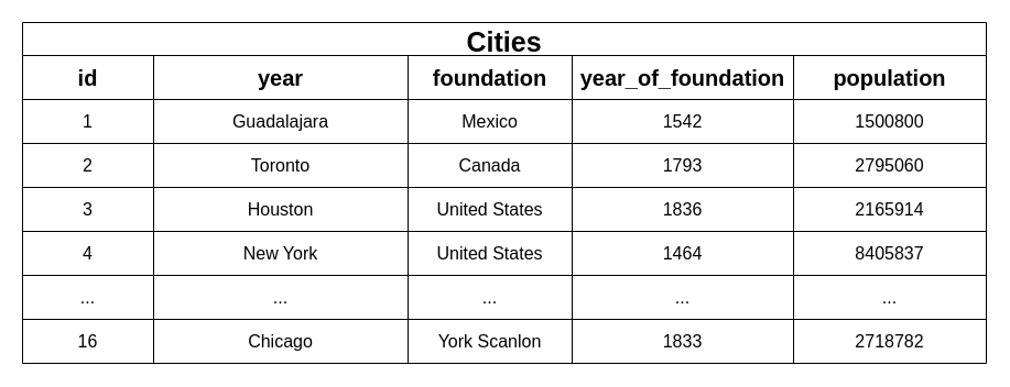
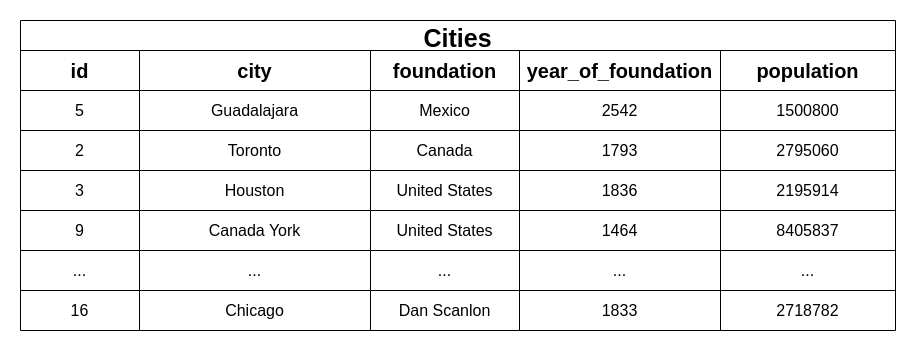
- <mxCell id="5" value="&lt;b&gt;&lt;font style=&quot;font-size: 20px;&quot;&gt;year&lt;/font&gt;&lt;/b&gt;" style="shape=partialRectangle;html=1;whiteSpace=wrap;connectable=0;strokeColor=inherit;overflow=hidden;fillColor=none;top=0;left=0;bottom=0;right=0;pointerEvents=1;fontSize=16;" vertex="1" parent="3"><mxGeometry x="119" width="231" height="40" as="geometry"><mxRectangle width="231" height="40" as="alternateBounds" /></mxGeometry></mxCell>
+ <mxCell id="5" value="&lt;b&gt;&lt;font style=&quot;font-size: 20px;&quot;&gt;city&lt;/font&gt;&lt;/b&gt;" style="shape=partialRectangle;html=1;whiteSpace=wrap;connectable=0;strokeColor=inherit;overflow=hidden;fillColor=none;top=0;left=0;bottom=0;right=0;pointerEvents=1;fontSize=16;" vertex="1" parent="3"><mxGeometry x="119" width="231" height="40" as="geometry"><mxRectangle width="231" height="40" as="alternateBounds" /></mxGeometry></mxCell>
- <mxCell id="10" value="1" style="shape=partialRectangle;html=1;whiteSpace=wrap;connectable=0;strokeColor=inherit;overflow=hidden;fillColor=none;top=0;left=0;bottom=0;right=0;pointerEvents=1;fontSize=16;" vertex="1" parent="9"><mxGeometry width="119" height="40" as="geometry"><mxRectangle width="119" height="40" as="alternateBounds" /></mxGeometry></mxCell>
+ <mxCell id="10" value="5" style="shape=partialRectangle;html=1;whiteSpace=wrap;connectable=0;strokeColor=inherit;overflow=hidden;fillColor=none;top=0;left=0;bottom=0;right=0;pointerEvents=1;fontSize=16;" vertex="1" parent="9"><mxGeometry width="119" height="40" as="geometry"><mxRectangle width="119" height="40" as="alternateBounds" /></mxGeometry></mxCell>
- <mxCell id="13" value="1542" style="shape=partialRectangle;html=1;whiteSpace=wrap;connectable=0;strokeColor=inherit;overflow=hidden;fillColor=none;top=0;left=0;bottom=0;right=0;pointerEvents=1;fontSize=16;" vertex="1" parent="9"><mxGeometry x="499" width="201" height="40" as="geometry"><mxRectangle width="201" height="40" as="alternateBounds" /></mxGeometry></mxCell>
+ <mxCell id="13" value="2542" style="shape=partialRectangle;html=1;whiteSpace=wrap;connectable=0;strokeColor=inherit;overflow=hidden;fillColor=none;top=0;left=0;bottom=0;right=0;pointerEvents=1;fontSize=16;" vertex="1" parent="9"><mxGeometry x="499" width="201" height="40" as="geometry"><mxRectangle width="201" height="40" as="alternateBounds" /></mxGeometry></mxCell>
- <mxCell id="26" value="2165914" style="shape=partialRectangle;html=1;whiteSpace=wrap;connectable=0;strokeColor=inherit;overflow=hidden;fillColor=none;top=0;left=0;bottom=0;right=0;pointerEvents=1;fontSize=16;" vertex="1" parent="21"><mxGeometry x="700" width="175" height="40" as="geometry"><mxRectangle width="175" height="40" as="alternateBounds" /></mxGeometry></mxCell>
+ <mxCell id="26" value="2195914" style="shape=partialRectangle;html=1;whiteSpace=wrap;connectable=0;strokeColor=inherit;overflow=hidden;fillColor=none;top=0;left=0;bottom=0;right=0;pointerEvents=1;fontSize=16;" vertex="1" parent="21"><mxGeometry x="700" width="175" height="40" as="geometry"><mxRectangle width="175" height="40" as="alternateBounds" /></mxGeometry></mxCell>
- <mxCell id="28" value="4" style="shape=partialRectangle;html=1;whiteSpace=wrap;connectable=0;strokeColor=inherit;overflow=hidden;fillColor=none;top=0;left=0;bottom=0;right=0;pointerEvents=1;fontSize=16;" vertex="1" parent="27"><mxGeometry width="119" height="40" as="geometry"><mxRectangle width="119" height="40" as="alternateBounds" /></mxGeometry></mxCell>
+ <mxCell id="28" value="9" style="shape=partialRectangle;html=1;whiteSpace=wrap;connectable=0;strokeColor=inherit;overflow=hidden;fillColor=none;top=0;left=0;bottom=0;right=0;pointerEvents=1;fontSize=16;" vertex="1" parent="27"><mxGeometry width="119" height="40" as="geometry"><mxRectangle width="119" height="40" as="alternateBounds" /></mxGeometry></mxCell>
- <mxCell id="29" value="New York" style="shape=partialRectangle;html=1;whiteSpace=wrap;connectable=0;strokeColor=inherit;overflow=hidden;fillColor=none;top=0;left=0;bottom=0;right=0;pointerEvents=1;fontSize=16;" vertex="1" parent="27"><mxGeometry x="119" width="231" height="40" as="geometry"><mxRectangle width="231" height="40" as="alternateBounds" /></mxGeometry></mxCell>
+ <mxCell id="29" value="Canada York" style="shape=partialRectangle;html=1;whiteSpace=wrap;connectable=0;strokeColor=inherit;overflow=hidden;fillColor=none;top=0;left=0;bottom=0;right=0;pointerEvents=1;fontSize=16;" vertex="1" parent="27"><mxGeometry x="119" width="231" height="40" as="geometry"><mxRectangle width="231" height="40" as="alternateBounds" /></mxGeometry></mxCell>
- <mxCell id="42" value="York Scanlon" style="shape=partialRectangle;html=1;whiteSpace=wrap;connectable=0;strokeColor=inherit;overflow=hidden;fillColor=none;top=0;left=0;bottom=0;right=0;pointerEvents=1;fontSize=16;" vertex="1" parent="39"><mxGeometry x="350" width="149" height="40" as="geometry"><mxRectangle width="149" height="40" as="alternateBounds" /></mxGeometry></mxCell>
+ <mxCell id="42" value="Dan Scanlon" style="shape=partialRectangle;html=1;whiteSpace=wrap;connectable=0;strokeColor=inherit;overflow=hidden;fillColor=none;top=0;left=0;bottom=0;right=0;pointerEvents=1;fontSize=16;" vertex="1" parent="39"><mxGeometry x="350" width="149" height="40" as="geometry"><mxRectangle width="149" height="40" as="alternateBounds" /></mxGeometry></mxCell>
